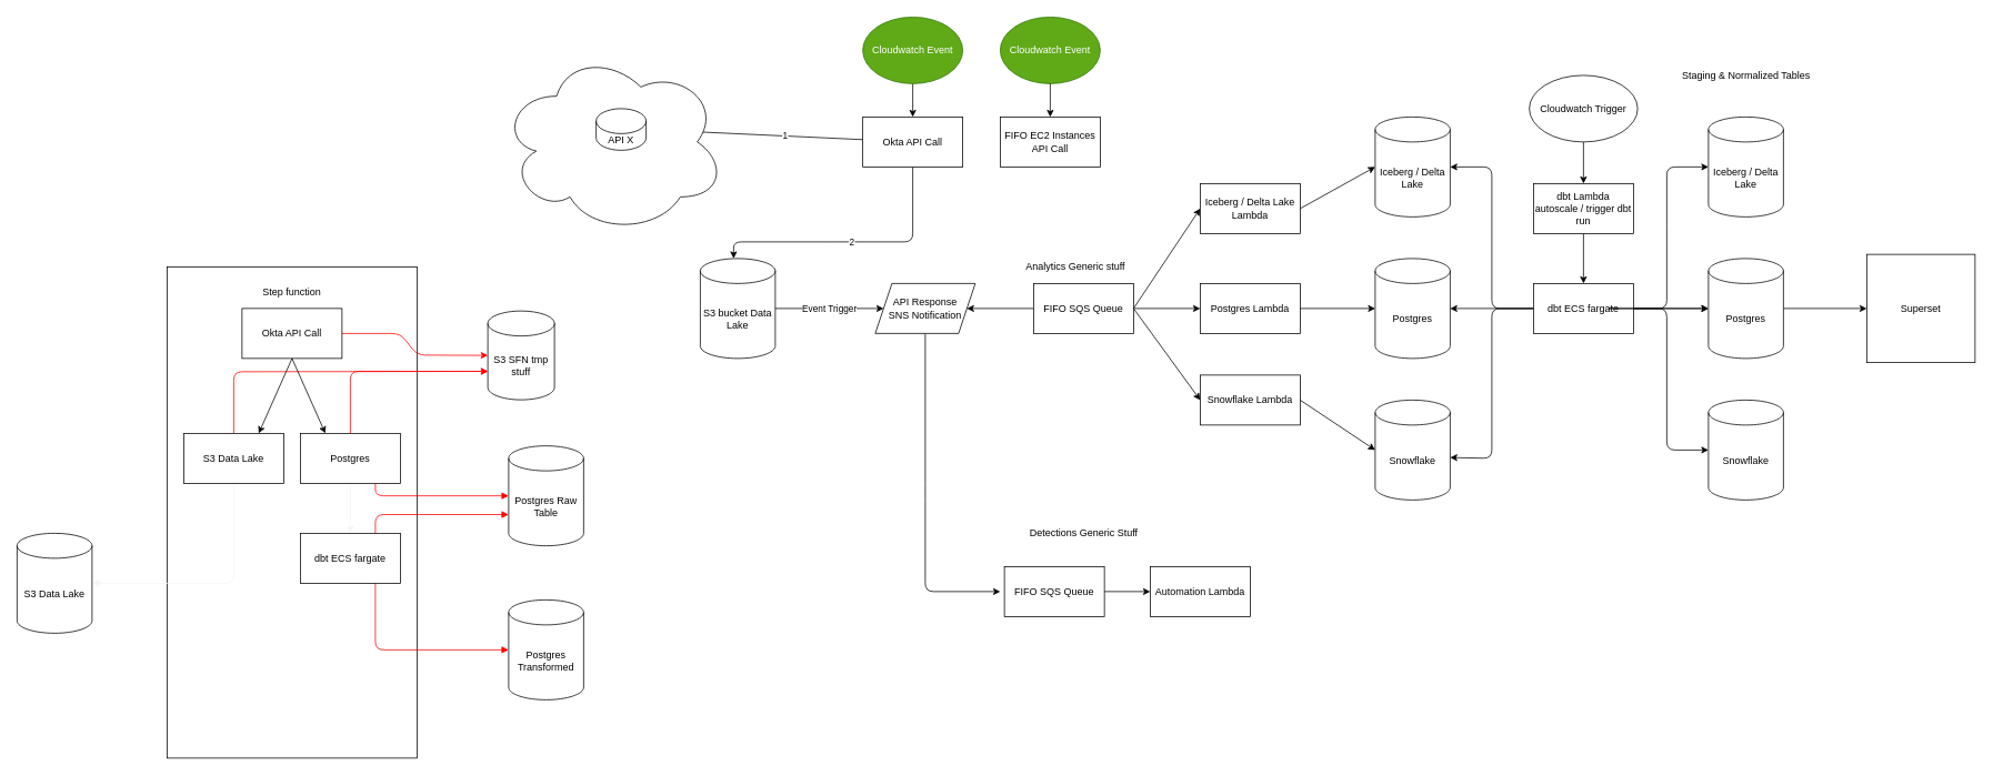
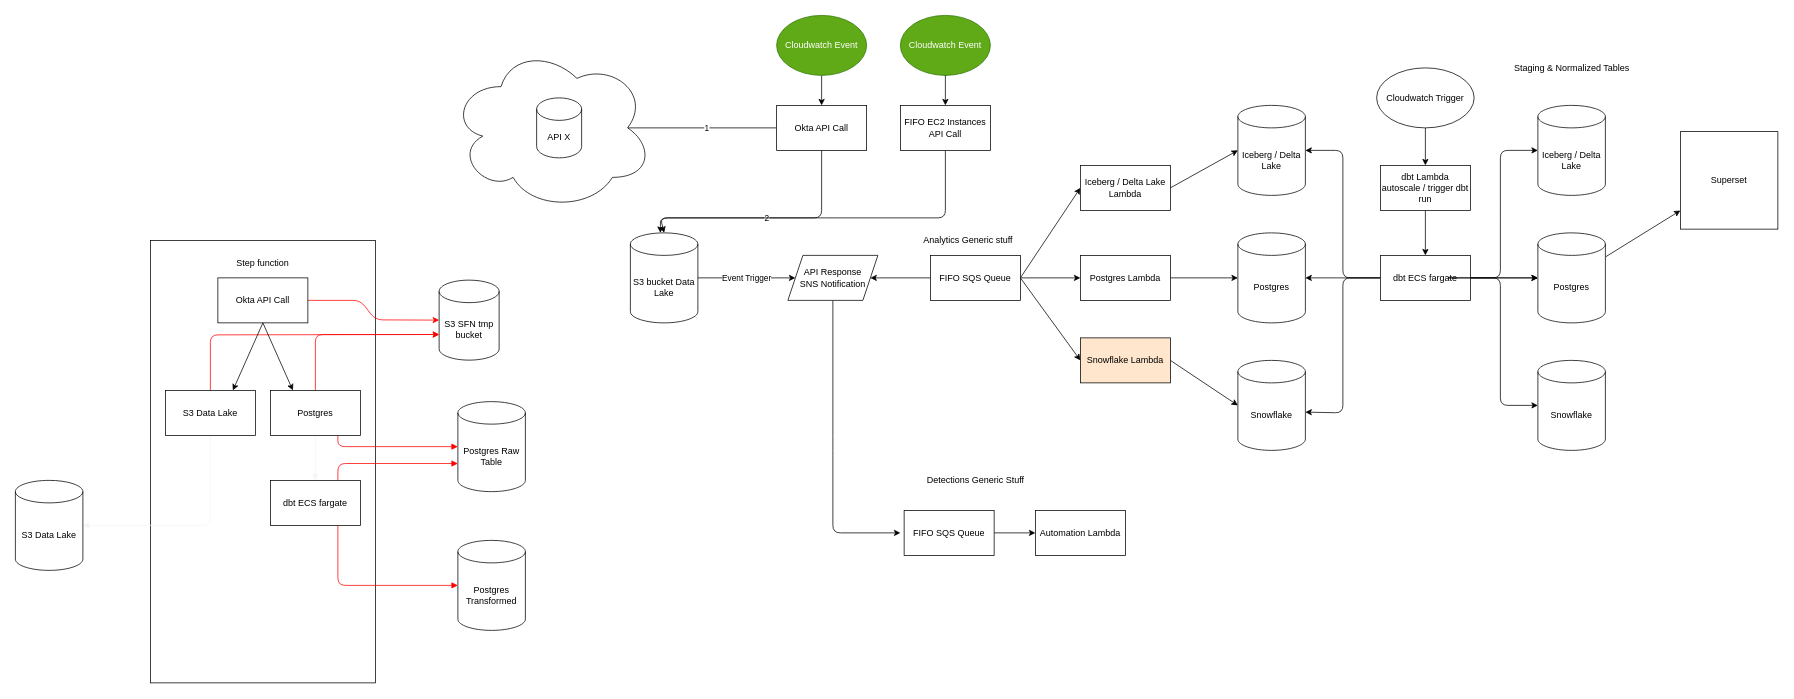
- <mxCell id="12" value="API X" style="shape=cylinder3;whiteSpace=wrap;html=1;boundedLbl=1;backgroundOutline=1;size=15;" parent="10" vertex="1"><mxGeometry x="115" y="70" width="60" height="50" as="geometry" /></mxCell>
+ <mxCell id="12" value="API X" style="shape=cylinder3;whiteSpace=wrap;html=1;boundedLbl=1;backgroundOutline=1;size=15;" parent="10" vertex="1"><mxGeometry x="115" y="70" width="60" height="80" as="geometry" /></mxCell>
+ <mxCell id="51" style="edgeStyle=none;html=1;exitX=0.5;exitY=1;exitDx=0;exitDy=0;entryX=0.5;entryY=0;entryDx=0;entryDy=0;entryPerimeter=0;" parent="1" source="52" target="15" edge="1"><mxGeometry relative="1" as="geometry"><Array as="points"><mxPoint x="1260" y="290" /><mxPoint x="1090" y="290" /><mxPoint x="880" y="290" /></Array></mxGeometry></mxCell>
- <mxCell id="57" value="Superset" style="whiteSpace=wrap;html=1;aspect=fixed;" parent="1" vertex="1"><mxGeometry x="2240" y="305" width="130" height="130" as="geometry" /></mxCell>
+ <mxCell id="57" value="Superset" style="whiteSpace=wrap;html=1;aspect=fixed;" parent="1" vertex="1"><mxGeometry x="2240" y="175" width="130" height="130" as="geometry" /></mxCell>
- <mxCell id="61" value="S3 SFN tmp stuff" style="shape=cylinder3;whiteSpace=wrap;html=1;boundedLbl=1;backgroundOutline=1;size=15;" vertex="1" parent="1"><mxGeometry x="585" y="373" width="80" height="106.67" as="geometry" /></mxCell>
+ <mxCell id="61" value="S3 SFN tmp bucket" style="shape=cylinder3;whiteSpace=wrap;html=1;boundedLbl=1;backgroundOutline=1;size=15;" vertex="1" parent="1"><mxGeometry x="585" y="373" width="80" height="106.67" as="geometry" /></mxCell>
- <mxCell id="47" value="Snowflake Lambda" style="rounded=0;whiteSpace=wrap;html=1;" parent="1" vertex="1"><mxGeometry x="1440" y="450" width="120" height="60" as="geometry" /></mxCell>
+ <mxCell id="47" value="Snowflake Lambda" style="rounded=0;whiteSpace=wrap;html=1;fillColor=#ffe6cc;" parent="1" vertex="1"><mxGeometry x="1440" y="450" width="120" height="60" as="geometry" /></mxCell>
